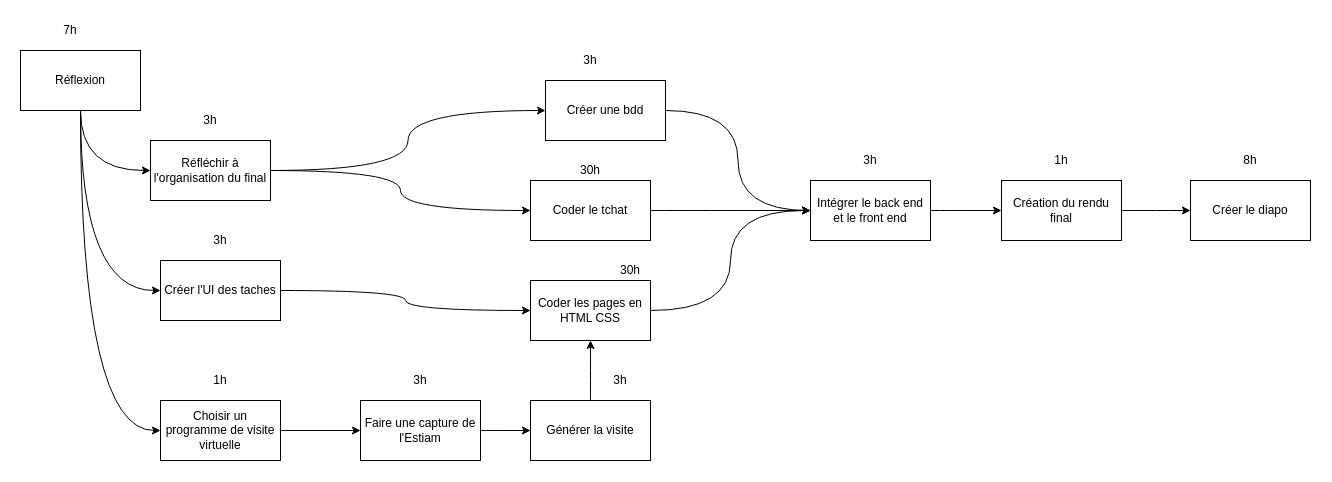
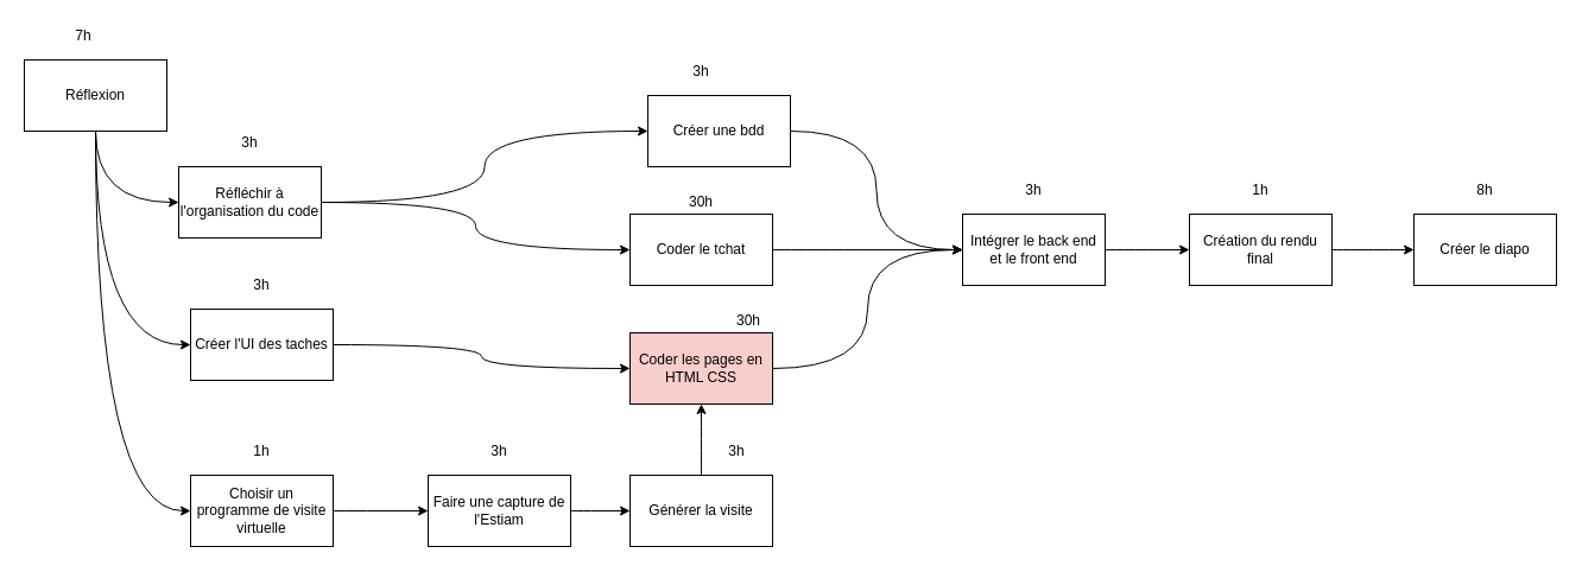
- <mxCell id="18" value="Réfléchir à l'organisation du final" style="rounded=0;whiteSpace=wrap;html=1;" vertex="1" parent="1"><mxGeometry x="150" y="140" width="120" height="60" as="geometry" /></mxCell>
+ <mxCell id="18" value="Réfléchir à l'organisation du code" style="rounded=0;whiteSpace=wrap;html=1;" vertex="1" parent="1"><mxGeometry x="150" y="140" width="120" height="60" as="geometry" /></mxCell>
- <mxCell id="19" style="edgeStyle=orthogonalEdgeStyle;curved=1;orthogonalLoop=1;jettySize=auto;html=1;exitX=1;exitY=0.5;exitDx=0;exitDy=0;entryX=0;entryY=0.5;entryDx=0;entryDy=0;endArrow=open;" edge="1" parent="1" source="20" target="24"><mxGeometry relative="1" as="geometry" /></mxCell>
+ <mxCell id="19" style="edgeStyle=orthogonalEdgeStyle;curved=1;orthogonalLoop=1;jettySize=auto;html=1;exitX=1;exitY=0.5;exitDx=0;exitDy=0;entryX=0;entryY=0.5;entryDx=0;entryDy=0;" edge="1" parent="1" source="20" target="24"><mxGeometry relative="1" as="geometry" /></mxCell>
- <mxCell id="9" value="Coder les pages en HTML CSS" style="rounded=0;whiteSpace=wrap;html=1;" vertex="1" parent="1"><mxGeometry x="530" y="280" width="120" height="60" as="geometry" /></mxCell>
+ <mxCell id="9" value="Coder les pages en HTML CSS" style="rounded=0;whiteSpace=wrap;html=1;fillColor=#f8cecc;" vertex="1" parent="1"><mxGeometry x="530" y="280" width="120" height="60" as="geometry" /></mxCell>
